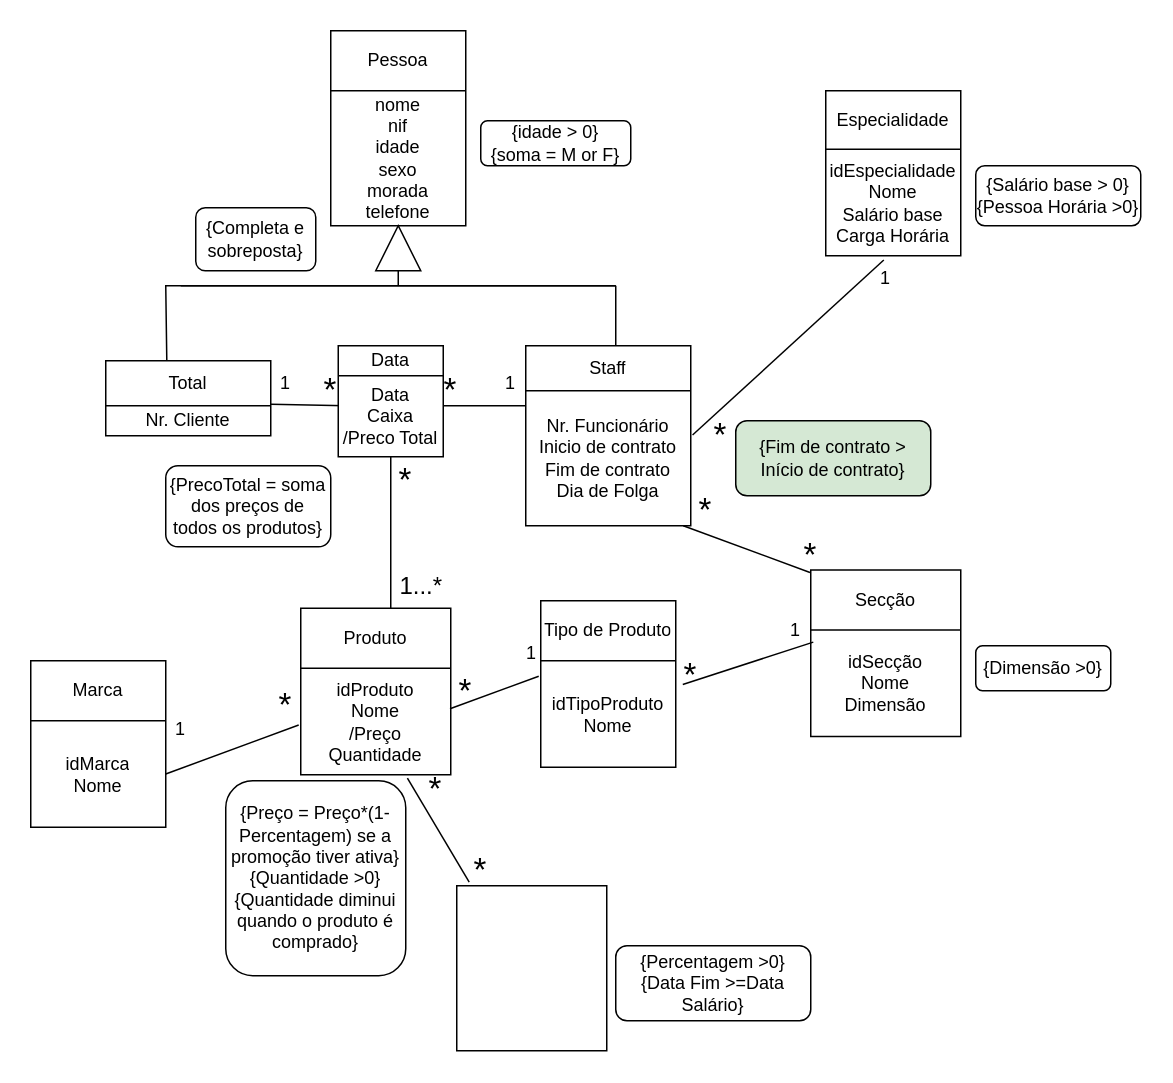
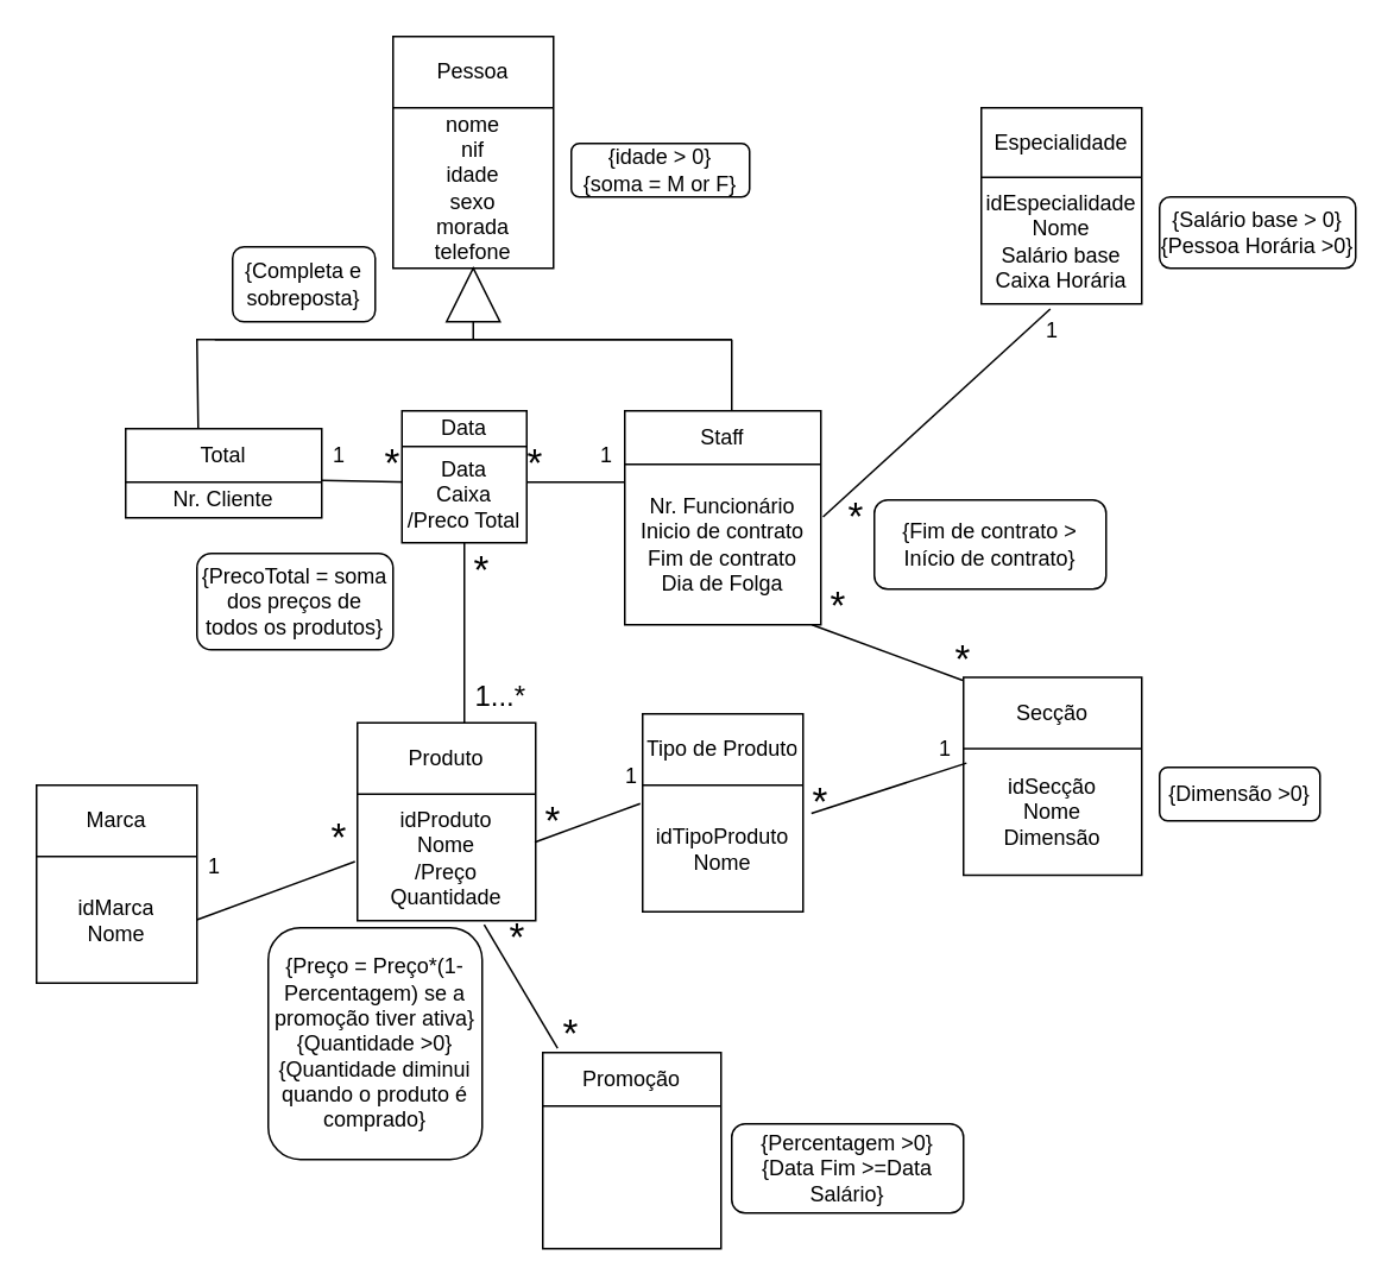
- <mxCell id="26" value="idEspecialidade&lt;br&gt;Nome&lt;br&gt;Salário base&lt;br&gt;Carga Horária" style="shape=partialRectangle;html=1;whiteSpace=wrap;connectable=0;overflow=hidden;fillColor=none;top=0;left=0;bottom=0;right=0;pointerEvents=1;" vertex="1" parent="25"><mxGeometry width="90" height="71" as="geometry"><mxRectangle width="90" height="71" as="alternateBounds" /></mxGeometry></mxCell>
+ <mxCell id="26" value="idEspecialidade&lt;br&gt;Nome&lt;br&gt;Salário base&lt;br&gt;Caixa Horária" style="shape=partialRectangle;html=1;whiteSpace=wrap;connectable=0;overflow=hidden;fillColor=none;top=0;left=0;bottom=0;right=0;pointerEvents=1;" vertex="1" parent="25"><mxGeometry width="90" height="71" as="geometry"><mxRectangle width="90" height="71" as="alternateBounds" /></mxGeometry></mxCell>
- <mxCell id="90" value="{Fim de contrato &amp;gt; Início de contrato}" style="rounded=1;whiteSpace=wrap;html=1;fontSize=12;fillColor=#d5e8d4;" vertex="1" parent="1"><mxGeometry x="490" y="280" width="130" height="50" as="geometry" /></mxCell>
+ <mxCell id="90" value="{Fim de contrato &amp;gt; Início de contrato}" style="rounded=1;whiteSpace=wrap;html=1;fontSize=12;" vertex="1" parent="1"><mxGeometry x="490" y="280" width="130" height="50" as="geometry" /></mxCell>
+ <mxCell id="80" value="Promoção" style="shape=partialRectangle;html=1;whiteSpace=wrap;connectable=0;overflow=hidden;fillColor=none;top=0;left=0;bottom=0;right=0;pointerEvents=1;" vertex="1" parent="79"><mxGeometry width="100" height="30" as="geometry"><mxRectangle width="100" height="30" as="alternateBounds" /></mxGeometry></mxCell>
